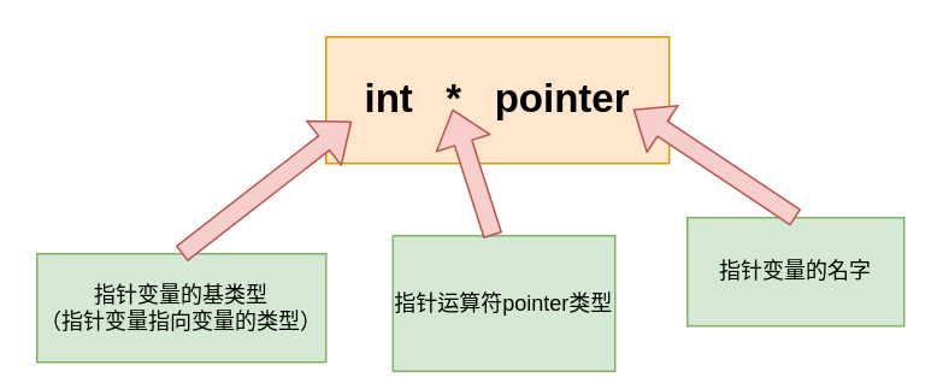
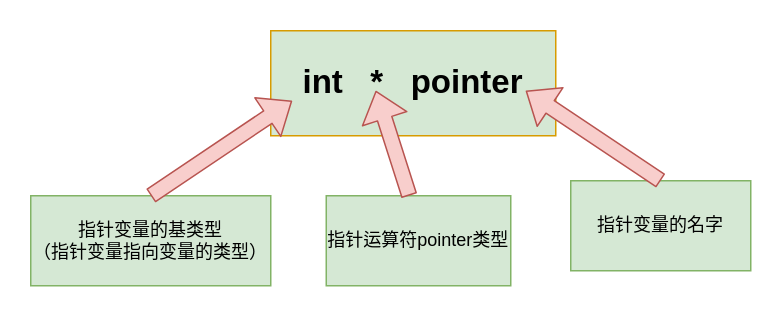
- <mxCell id="2" value="&lt;h4 style=&quot;font-size: 22px&quot;&gt;int&amp;nbsp; &amp;nbsp;*&amp;nbsp; &amp;nbsp;pointer&lt;/h4&gt;" style="rounded=0;whiteSpace=wrap;html=1;fillColor=#ffe6cc;strokeColor=#d79b00;" vertex="1" parent="1"><mxGeometry x="180" y="20" width="190" height="70" as="geometry" /></mxCell>
+ <mxCell id="2" value="&lt;h4 style=&quot;font-size: 22px&quot;&gt;int&amp;nbsp; &amp;nbsp;*&amp;nbsp; &amp;nbsp;pointer&lt;/h4&gt;" style="rounded=0;whiteSpace=wrap;html=1;fillColor=#d5e8d4;strokeColor=#d79b00;" vertex="1" parent="1"><mxGeometry x="180" y="20" width="190" height="70" as="geometry" /></mxCell>
- <mxCell id="4" value="指针运算符pointer类型" style="rounded=0;whiteSpace=wrap;html=1;fillColor=#d5e8d4;strokeColor=#82b366;" vertex="1" parent="1"><mxGeometry x="217" y="130" width="123" height="75" as="geometry" /></mxCell>
+ <mxCell id="4" value="指针运算符pointer类型" style="rounded=0;whiteSpace=wrap;html=1;fillColor=#d5e8d4;strokeColor=#82b366;" vertex="1" parent="1"><mxGeometry x="217" y="130" width="123" height="60" as="geometry" /></mxCell>
- <mxCell id="3" value="指针变量的基类型&lt;br&gt;（指针变量指向变量的类型）" style="rounded=0;whiteSpace=wrap;html=1;fillColor=#d5e8d4;strokeColor=#82b366;" vertex="1" parent="1"><mxGeometry x="20" y="140" width="160" height="60" as="geometry" /></mxCell>
+ <mxCell id="3" value="指针变量的基类型&lt;br&gt;（指针变量指向变量的类型）" style="rounded=0;whiteSpace=wrap;html=1;fillColor=#d5e8d4;strokeColor=#82b366;" vertex="1" parent="1"><mxGeometry x="20" y="130" width="160" height="60" as="geometry" /></mxCell>
